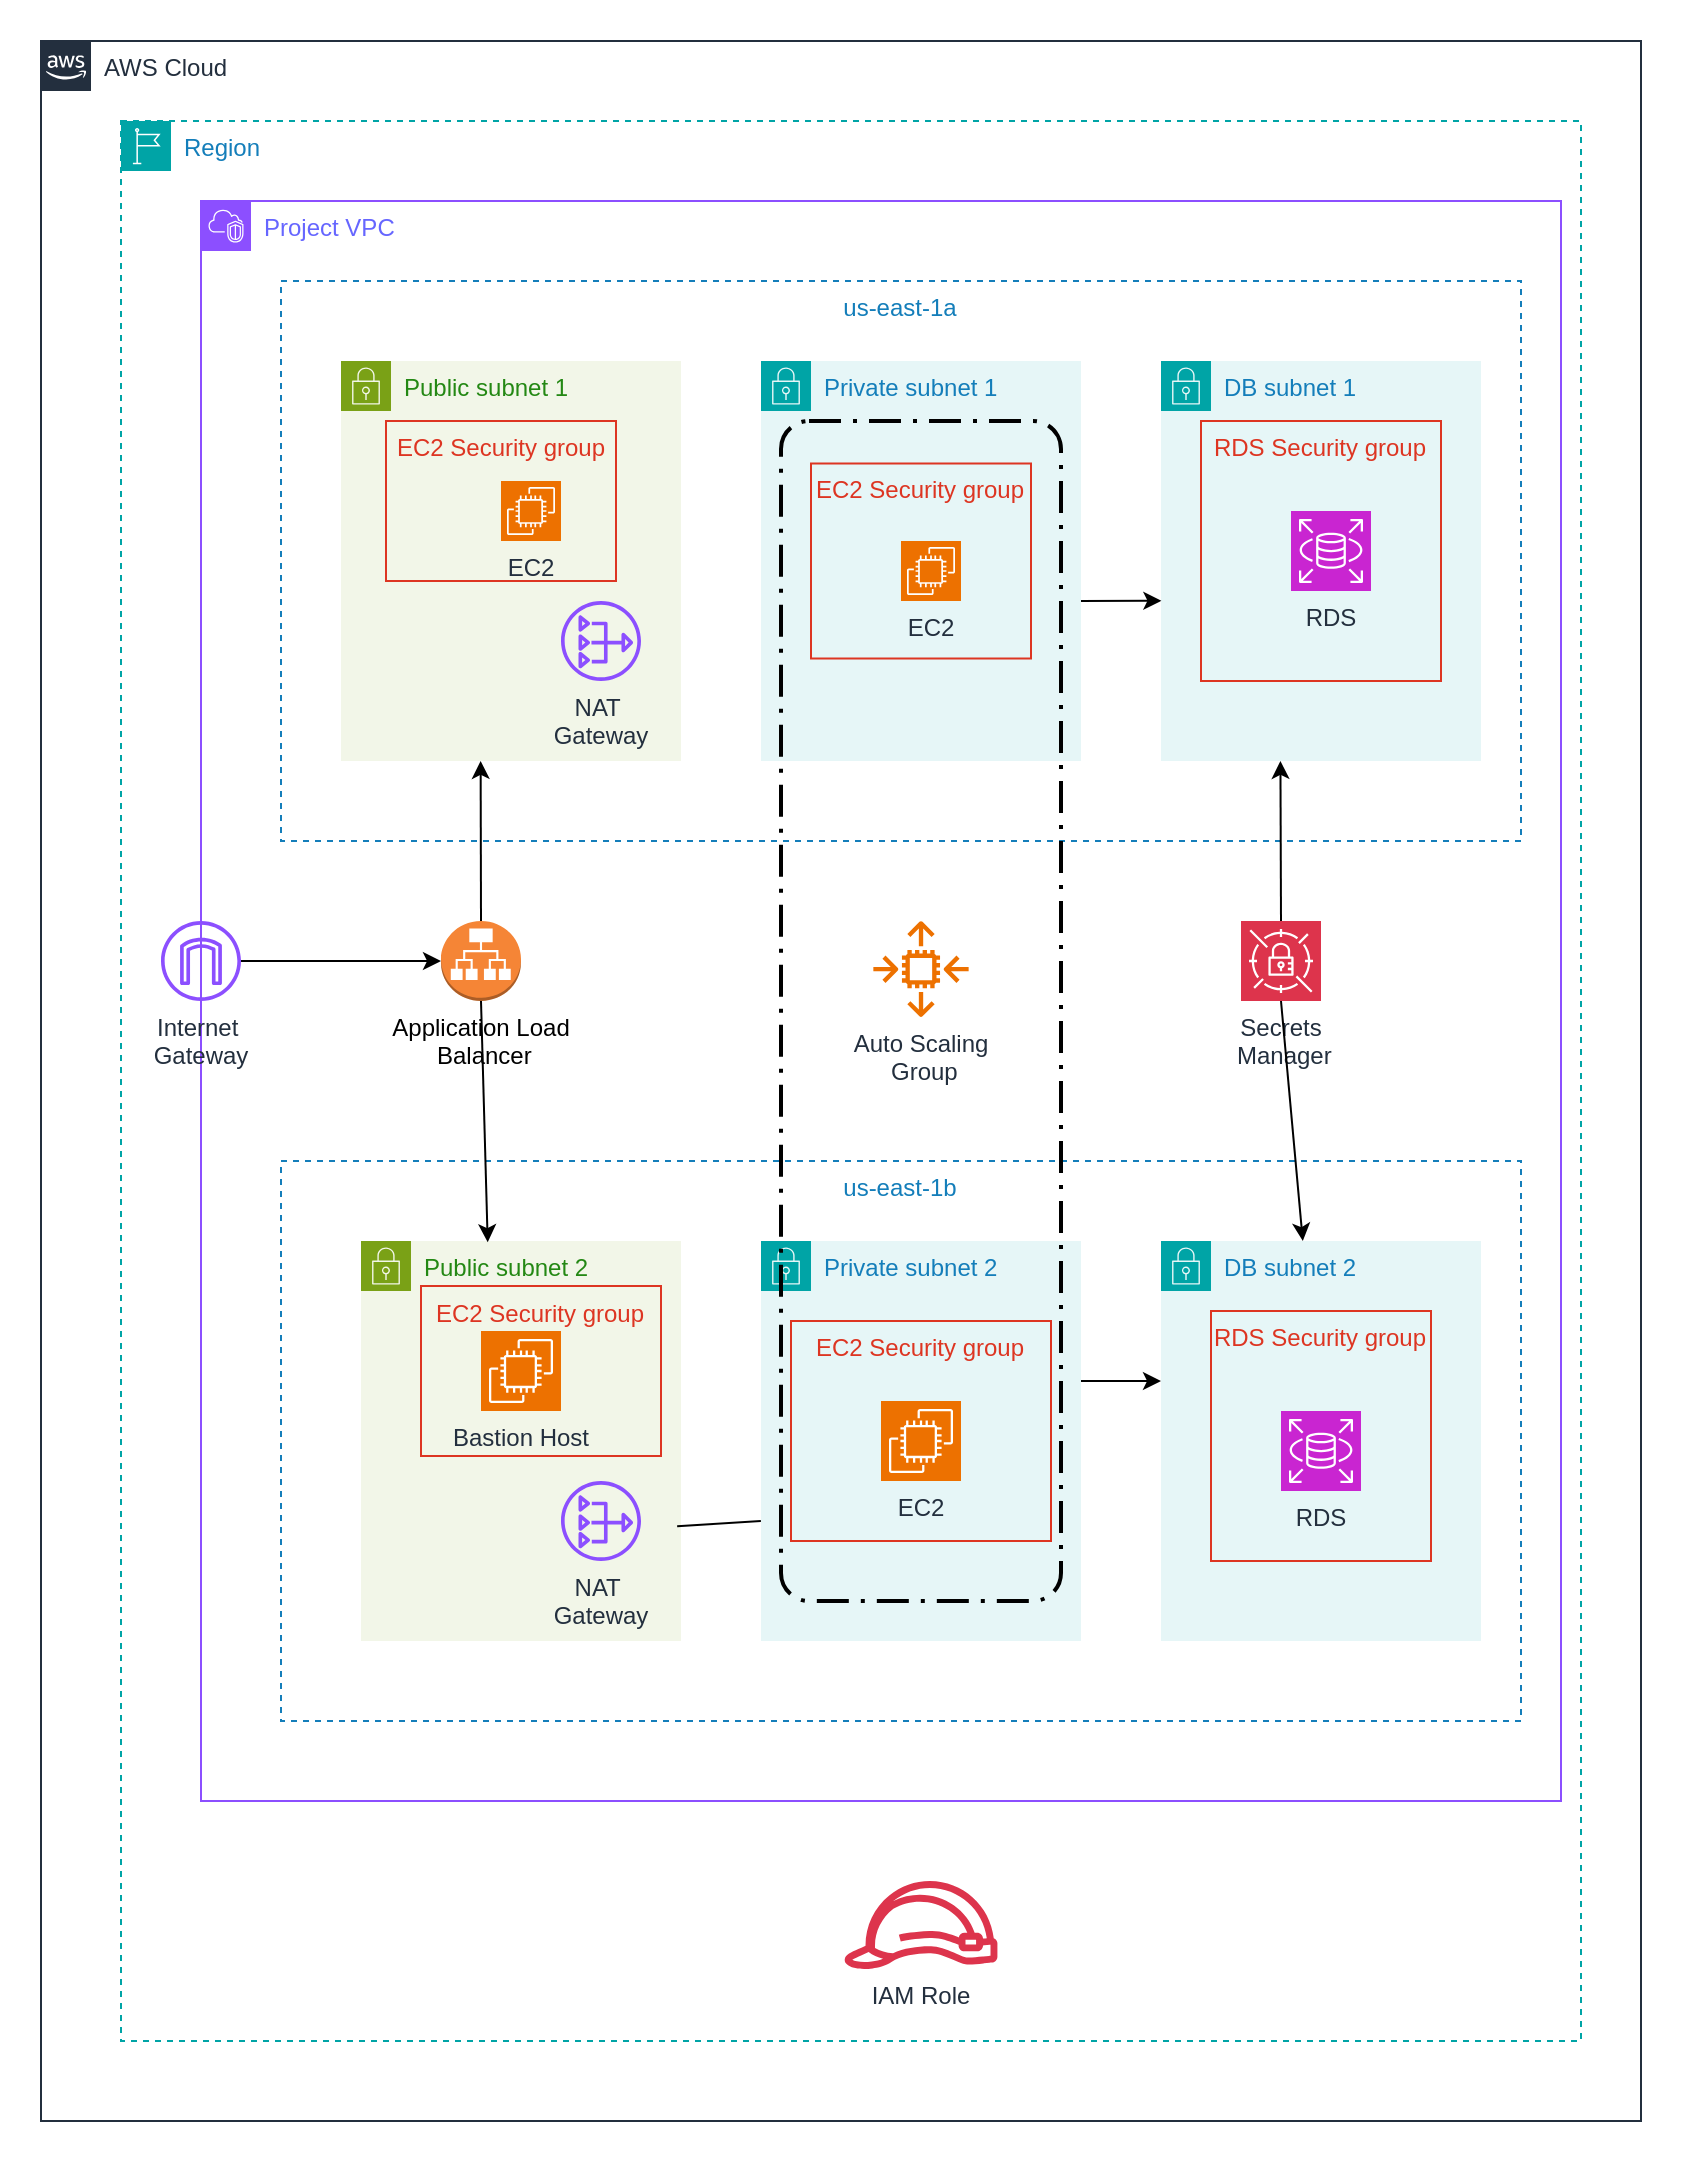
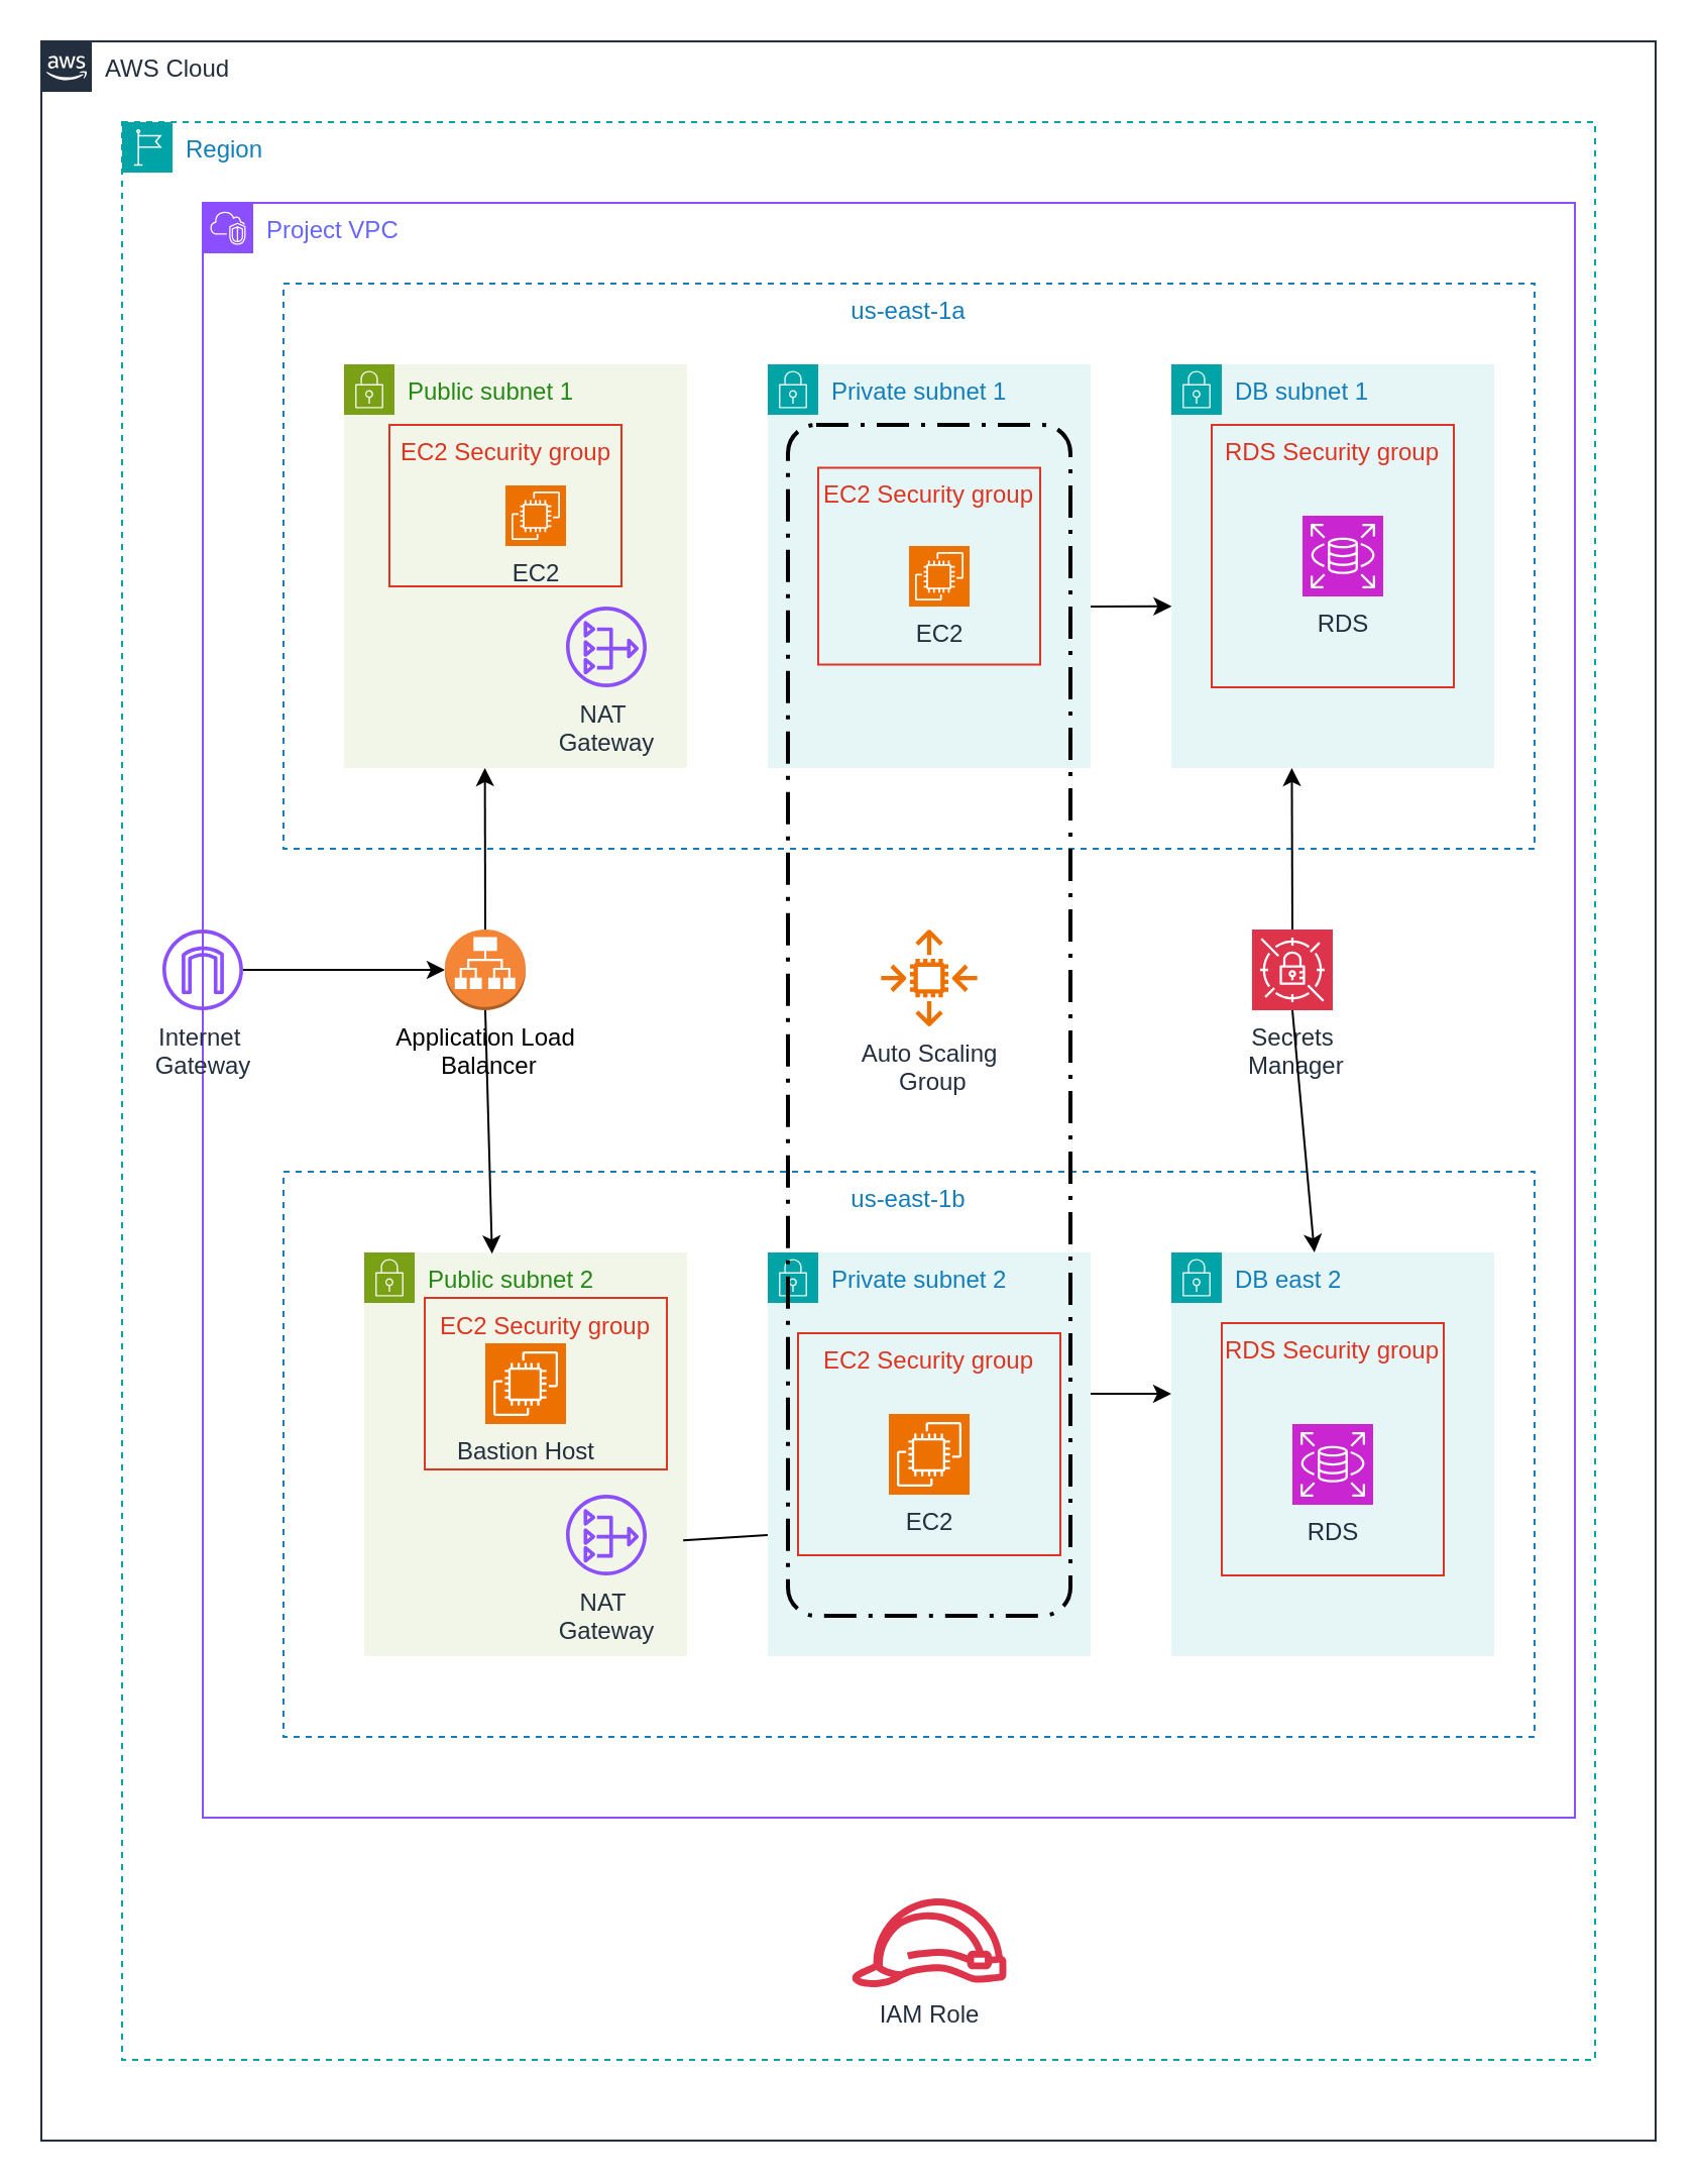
- <mxCell id="24" value="DB subnet 2" style="points=[[0,0],[0.25,0],[0.5,0],[0.75,0],[1,0],[1,0.25],[1,0.5],[1,0.75],[1,1],[0.75,1],[0.5,1],[0.25,1],[0,1],[0,0.75],[0,0.5],[0,0.25]];outlineConnect=0;gradientColor=none;html=1;whiteSpace=wrap;fontSize=12;fontStyle=0;container=1;pointerEvents=0;collapsible=0;recursiveResize=0;shape=mxgraph.aws4.group;grIcon=mxgraph.aws4.group_security_group;grStroke=0;strokeColor=#00A4A6;fillColor=#E6F6F7;verticalAlign=top;align=left;spacingLeft=30;fontColor=#147EBA;dashed=0;" vertex="1" parent="5"><mxGeometry x="560" y="600" width="160" height="200" as="geometry" /></mxCell>
+ <mxCell id="24" value="DB east 2" style="points=[[0,0],[0.25,0],[0.5,0],[0.75,0],[1,0],[1,0.25],[1,0.5],[1,0.75],[1,1],[0.75,1],[0.5,1],[0.25,1],[0,1],[0,0.75],[0,0.5],[0,0.25]];outlineConnect=0;gradientColor=none;html=1;whiteSpace=wrap;fontSize=12;fontStyle=0;container=1;pointerEvents=0;collapsible=0;recursiveResize=0;shape=mxgraph.aws4.group;grIcon=mxgraph.aws4.group_security_group;grStroke=0;strokeColor=#00A4A6;fillColor=#E6F6F7;verticalAlign=top;align=left;spacingLeft=30;fontColor=#147EBA;dashed=0;" vertex="1" parent="5"><mxGeometry x="560" y="600" width="160" height="200" as="geometry" /></mxCell>
